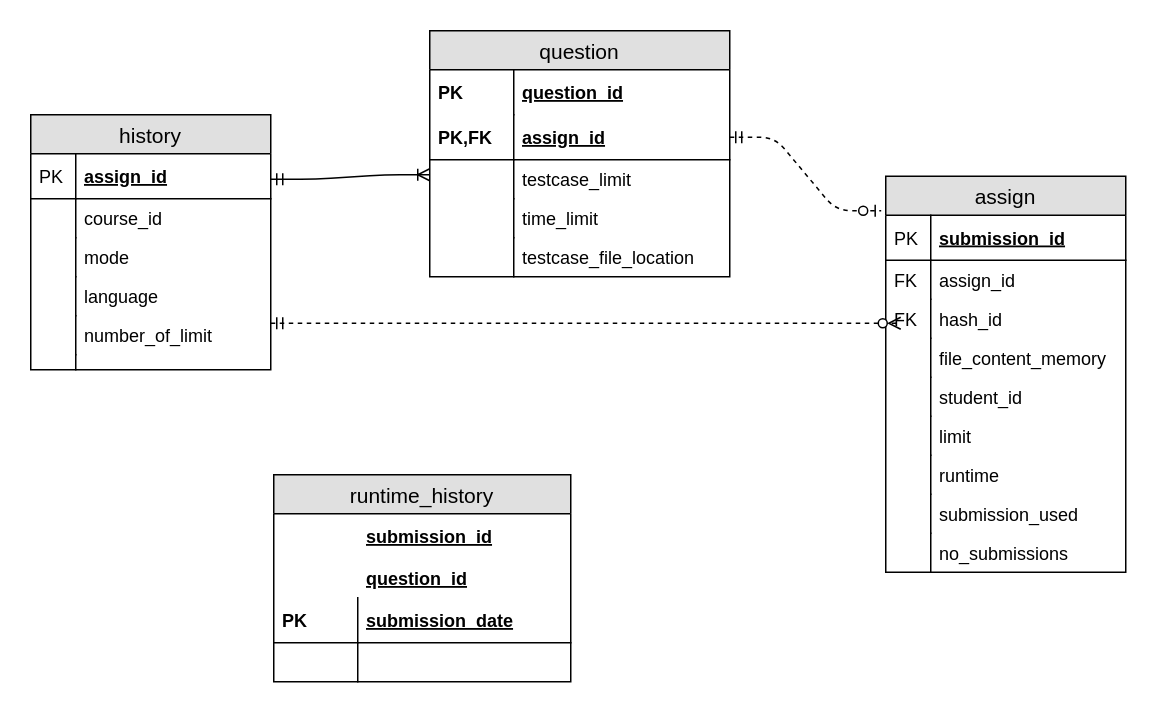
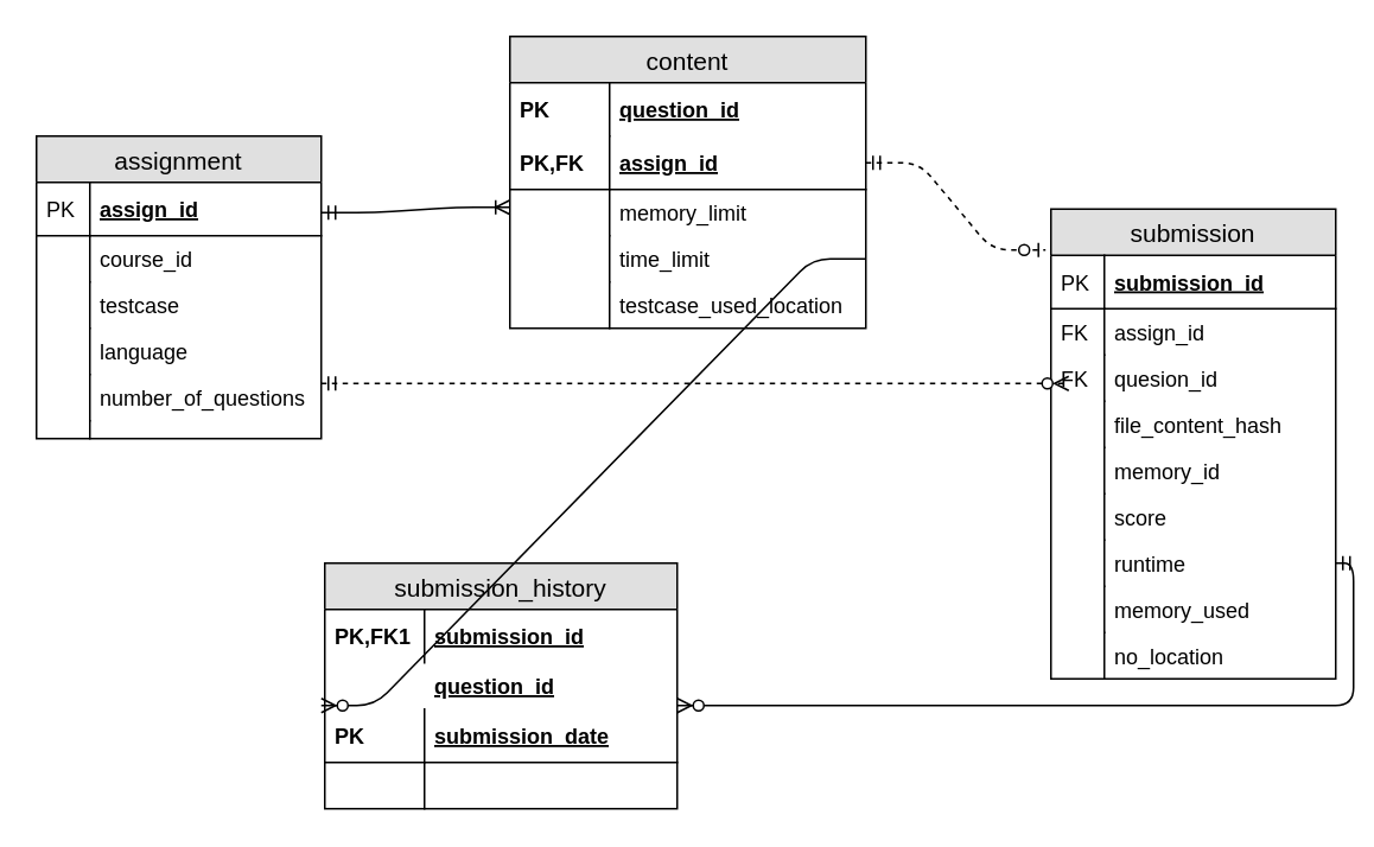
- <mxCell id="15" value="question" style="swimlane;fontStyle=0;childLayout=stackLayout;horizontal=1;startSize=26;fillColor=#e0e0e0;horizontalStack=0;resizeParent=1;resizeParentMax=0;resizeLast=0;collapsible=1;marginBottom=0;swimlaneFillColor=#ffffff;align=center;fontSize=14;" vertex="1" parent="1"><mxGeometry x="286" y="20" width="200" height="164" as="geometry" /></mxCell>
+ <mxCell id="15" value="content" style="swimlane;fontStyle=0;childLayout=stackLayout;horizontal=1;startSize=26;fillColor=#e0e0e0;horizontalStack=0;resizeParent=1;resizeParentMax=0;resizeLast=0;collapsible=1;marginBottom=0;swimlaneFillColor=#ffffff;align=center;fontSize=14;" vertex="1" parent="1"><mxGeometry x="286" y="20" width="200" height="164" as="geometry" /></mxCell>
- <mxCell id="2" value="history" style="swimlane;fontStyle=0;childLayout=stackLayout;horizontal=1;startSize=26;fillColor=#e0e0e0;horizontalStack=0;resizeParent=1;resizeParentMax=0;resizeLast=0;collapsible=1;marginBottom=0;swimlaneFillColor=#ffffff;align=center;fontSize=14;" vertex="1" parent="1"><mxGeometry x="20" y="76" width="160" height="170" as="geometry" /></mxCell>
+ <mxCell id="2" value="assignment" style="swimlane;fontStyle=0;childLayout=stackLayout;horizontal=1;startSize=26;fillColor=#e0e0e0;horizontalStack=0;resizeParent=1;resizeParentMax=0;resizeLast=0;collapsible=1;marginBottom=0;swimlaneFillColor=#ffffff;align=center;fontSize=14;" vertex="1" parent="1"><mxGeometry x="20" y="76" width="160" height="170" as="geometry" /></mxCell>
- <mxCell id="20" value="testcase_limit" style="shape=partialRectangle;top=0;left=0;right=0;bottom=0;align=left;verticalAlign=top;fillColor=none;spacingLeft=60;spacingRight=4;overflow=hidden;rotatable=0;points=[[0,0.5],[1,0.5]];portConstraint=eastwest;dropTarget=0;fontSize=12;" vertex="1" parent="15"><mxGeometry y="86" width="200" height="26" as="geometry" /></mxCell>
+ <mxCell id="20" value="memory_limit" style="shape=partialRectangle;top=0;left=0;right=0;bottom=0;align=left;verticalAlign=top;fillColor=none;spacingLeft=60;spacingRight=4;overflow=hidden;rotatable=0;points=[[0,0.5],[1,0.5]];portConstraint=eastwest;dropTarget=0;fontSize=12;" vertex="1" parent="15"><mxGeometry y="86" width="200" height="26" as="geometry" /></mxCell>
- <mxCell id="27" value="assign" style="swimlane;fontStyle=0;childLayout=stackLayout;horizontal=1;startSize=26;fillColor=#e0e0e0;horizontalStack=0;resizeParent=1;resizeParentMax=0;resizeLast=0;collapsible=1;marginBottom=0;swimlaneFillColor=#ffffff;align=center;fontSize=14;" vertex="1" parent="1"><mxGeometry x="590" y="117" width="160" height="264" as="geometry" /></mxCell>
+ <mxCell id="27" value="submission" style="swimlane;fontStyle=0;childLayout=stackLayout;horizontal=1;startSize=26;fillColor=#e0e0e0;horizontalStack=0;resizeParent=1;resizeParentMax=0;resizeLast=0;collapsible=1;marginBottom=0;swimlaneFillColor=#ffffff;align=center;fontSize=14;" vertex="1" parent="1"><mxGeometry x="590" y="117" width="160" height="264" as="geometry" /></mxCell>
- <mxCell id="7" value="mode" style="shape=partialRectangle;top=0;left=0;right=0;bottom=0;align=left;verticalAlign=top;fillColor=none;spacingLeft=34;spacingRight=4;overflow=hidden;rotatable=0;points=[[0,0.5],[1,0.5]];portConstraint=eastwest;dropTarget=0;fontSize=12;" vertex="1" parent="2"><mxGeometry y="82" width="160" height="26" as="geometry" /></mxCell>
+ <mxCell id="7" value="testcase" style="shape=partialRectangle;top=0;left=0;right=0;bottom=0;align=left;verticalAlign=top;fillColor=none;spacingLeft=34;spacingRight=4;overflow=hidden;rotatable=0;points=[[0,0.5],[1,0.5]];portConstraint=eastwest;dropTarget=0;fontSize=12;" vertex="1" parent="2"><mxGeometry y="82" width="160" height="26" as="geometry" /></mxCell>
- <mxCell id="24" value="testcase_file_location" style="shape=partialRectangle;top=0;left=0;right=0;bottom=0;align=left;verticalAlign=top;fillColor=none;spacingLeft=60;spacingRight=4;overflow=hidden;rotatable=0;points=[[0,0.5],[1,0.5]];portConstraint=eastwest;dropTarget=0;fontSize=12;" vertex="1" parent="15"><mxGeometry y="138" width="200" height="26" as="geometry" /></mxCell>
+ <mxCell id="24" value="testcase_used_location" style="shape=partialRectangle;top=0;left=0;right=0;bottom=0;align=left;verticalAlign=top;fillColor=none;spacingLeft=60;spacingRight=4;overflow=hidden;rotatable=0;points=[[0,0.5],[1,0.5]];portConstraint=eastwest;dropTarget=0;fontSize=12;" vertex="1" parent="15"><mxGeometry y="138" width="200" height="26" as="geometry" /></mxCell>
- <mxCell id="32" value="hash_id" style="shape=partialRectangle;top=0;left=0;right=0;bottom=0;align=left;verticalAlign=top;fillColor=none;spacingLeft=34;spacingRight=4;overflow=hidden;rotatable=0;points=[[0,0.5],[1,0.5]];portConstraint=eastwest;dropTarget=0;fontSize=12;" vertex="1" parent="27"><mxGeometry y="82" width="160" height="26" as="geometry" /></mxCell>
+ <mxCell id="32" value="quesion_id" style="shape=partialRectangle;top=0;left=0;right=0;bottom=0;align=left;verticalAlign=top;fillColor=none;spacingLeft=34;spacingRight=4;overflow=hidden;rotatable=0;points=[[0,0.5],[1,0.5]];portConstraint=eastwest;dropTarget=0;fontSize=12;" vertex="1" parent="27"><mxGeometry y="82" width="160" height="26" as="geometry" /></mxCell>
- <mxCell id="11" value="number_of_limit" style="shape=partialRectangle;top=0;left=0;right=0;bottom=0;align=left;verticalAlign=top;fillColor=none;spacingLeft=34;spacingRight=4;overflow=hidden;rotatable=0;points=[[0,0.5],[1,0.5]];portConstraint=eastwest;dropTarget=0;fontSize=12;" vertex="1" parent="2"><mxGeometry y="134" width="160" height="26" as="geometry" /></mxCell>
+ <mxCell id="11" value="number_of_questions" style="shape=partialRectangle;top=0;left=0;right=0;bottom=0;align=left;verticalAlign=top;fillColor=none;spacingLeft=34;spacingRight=4;overflow=hidden;rotatable=0;points=[[0,0.5],[1,0.5]];portConstraint=eastwest;dropTarget=0;fontSize=12;" vertex="1" parent="2"><mxGeometry y="134" width="160" height="26" as="geometry" /></mxCell>
- <mxCell id="34" value="file_content_memory" style="shape=partialRectangle;top=0;left=0;right=0;bottom=0;align=left;verticalAlign=top;fillColor=none;spacingLeft=34;spacingRight=4;overflow=hidden;rotatable=0;points=[[0,0.5],[1,0.5]];portConstraint=eastwest;dropTarget=0;fontSize=12;" vertex="1" parent="27"><mxGeometry y="108" width="160" height="26" as="geometry" /></mxCell>
+ <mxCell id="34" value="file_content_hash" style="shape=partialRectangle;top=0;left=0;right=0;bottom=0;align=left;verticalAlign=top;fillColor=none;spacingLeft=34;spacingRight=4;overflow=hidden;rotatable=0;points=[[0,0.5],[1,0.5]];portConstraint=eastwest;dropTarget=0;fontSize=12;" vertex="1" parent="27"><mxGeometry y="108" width="160" height="26" as="geometry" /></mxCell>
+ <mxCell id="56" value="" style="edgeStyle=entityRelationEdgeStyle;fontSize=12;html=1;endArrow=ERzeroToMany;endFill=1;exitX=1;exitY=0.5;exitDx=0;exitDy=0;entryX=-0.01;entryY=-0.067;entryDx=0;entryDy=0;entryPerimeter=0;" edge="1" parent="1" source="22" target="52"><mxGeometry width="100" height="100" relative="1" as="geometry"><mxPoint x="20" y="576" as="sourcePoint" /><mxPoint x="560" y="466" as="targetPoint" /></mxGeometry></mxCell>
- <mxCell id="36" value="student_id" style="shape=partialRectangle;top=0;left=0;right=0;bottom=0;align=left;verticalAlign=top;fillColor=none;spacingLeft=34;spacingRight=4;overflow=hidden;rotatable=0;points=[[0,0.5],[1,0.5]];portConstraint=eastwest;dropTarget=0;fontSize=12;" vertex="1" parent="27"><mxGeometry y="134" width="160" height="26" as="geometry" /></mxCell>
+ <mxCell id="36" value="memory_id" style="shape=partialRectangle;top=0;left=0;right=0;bottom=0;align=left;verticalAlign=top;fillColor=none;spacingLeft=34;spacingRight=4;overflow=hidden;rotatable=0;points=[[0,0.5],[1,0.5]];portConstraint=eastwest;dropTarget=0;fontSize=12;" vertex="1" parent="27"><mxGeometry y="134" width="160" height="26" as="geometry" /></mxCell>
- <mxCell id="38" value="limit" style="shape=partialRectangle;top=0;left=0;right=0;bottom=0;align=left;verticalAlign=top;fillColor=none;spacingLeft=34;spacingRight=4;overflow=hidden;rotatable=0;points=[[0,0.5],[1,0.5]];portConstraint=eastwest;dropTarget=0;fontSize=12;" vertex="1" parent="27"><mxGeometry y="160" width="160" height="26" as="geometry" /></mxCell>
+ <mxCell id="38" value="score" style="shape=partialRectangle;top=0;left=0;right=0;bottom=0;align=left;verticalAlign=top;fillColor=none;spacingLeft=34;spacingRight=4;overflow=hidden;rotatable=0;points=[[0,0.5],[1,0.5]];portConstraint=eastwest;dropTarget=0;fontSize=12;" vertex="1" parent="27"><mxGeometry y="160" width="160" height="26" as="geometry" /></mxCell>
- <mxCell id="48" value="runtime_history" style="swimlane;fontStyle=0;childLayout=stackLayout;horizontal=1;startSize=26;fillColor=#e0e0e0;horizontalStack=0;resizeParent=1;resizeParentMax=0;resizeLast=0;collapsible=1;marginBottom=0;swimlaneFillColor=#ffffff;align=center;fontSize=14;" vertex="1" parent="1"><mxGeometry x="182" y="316" width="198" height="138" as="geometry" /></mxCell>
+ <mxCell id="48" value="submission_history" style="swimlane;fontStyle=0;childLayout=stackLayout;horizontal=1;startSize=26;fillColor=#e0e0e0;horizontalStack=0;resizeParent=1;resizeParentMax=0;resizeLast=0;collapsible=1;marginBottom=0;swimlaneFillColor=#ffffff;align=center;fontSize=14;" vertex="1" parent="1"><mxGeometry x="182" y="316" width="198" height="138" as="geometry" /></mxCell>
- <mxCell id="42" value="submission_used" style="shape=partialRectangle;top=0;left=0;right=0;bottom=0;align=left;verticalAlign=top;fillColor=none;spacingLeft=34;spacingRight=4;overflow=hidden;rotatable=0;points=[[0,0.5],[1,0.5]];portConstraint=eastwest;dropTarget=0;fontSize=12;" vertex="1" parent="27"><mxGeometry y="212" width="160" height="26" as="geometry" /></mxCell>
+ <mxCell id="42" value="memory_used" style="shape=partialRectangle;top=0;left=0;right=0;bottom=0;align=left;verticalAlign=top;fillColor=none;spacingLeft=34;spacingRight=4;overflow=hidden;rotatable=0;points=[[0,0.5],[1,0.5]];portConstraint=eastwest;dropTarget=0;fontSize=12;" vertex="1" parent="27"><mxGeometry y="212" width="160" height="26" as="geometry" /></mxCell>
+ <mxCell id="50" value="PK,FK1" style="shape=partialRectangle;fontStyle=1;top=0;left=0;bottom=0;fillColor=none;align=left;verticalAlign=middle;spacingLeft=4;spacingRight=4;overflow=hidden;rotatable=0;points=[];portConstraint=eastwest;part=1;fontSize=12;" vertex="1" connectable="0" parent="49"><mxGeometry width="56" height="30" as="geometry" /></mxCell>
- <mxCell id="44" value="no_submissions" style="shape=partialRectangle;top=0;left=0;right=0;bottom=0;align=left;verticalAlign=top;fillColor=none;spacingLeft=34;spacingRight=4;overflow=hidden;rotatable=0;points=[[0,0.5],[1,0.5]];portConstraint=eastwest;dropTarget=0;fontSize=12;" vertex="1" parent="27"><mxGeometry y="238" width="160" height="26" as="geometry" /></mxCell>
+ <mxCell id="44" value="no_location" style="shape=partialRectangle;top=0;left=0;right=0;bottom=0;align=left;verticalAlign=top;fillColor=none;spacingLeft=34;spacingRight=4;overflow=hidden;rotatable=0;points=[[0,0.5],[1,0.5]];portConstraint=eastwest;dropTarget=0;fontSize=12;" vertex="1" parent="27"><mxGeometry y="238" width="160" height="26" as="geometry" /></mxCell>
+ <mxCell id="57" value="" style="edgeStyle=orthogonalEdgeStyle;fontSize=12;html=1;endArrow=ERzeroToMany;startArrow=ERmandOne;exitX=1;exitY=0.5;exitDx=0;exitDy=0;entryX=1;entryY=-0.067;entryDx=0;entryDy=0;entryPerimeter=0;" edge="1" parent="1" source="40" target="52"><mxGeometry width="100" height="100" relative="1" as="geometry"><mxPoint x="20" y="576" as="sourcePoint" /><mxPoint x="450" y="399" as="targetPoint" /></mxGeometry></mxCell>
